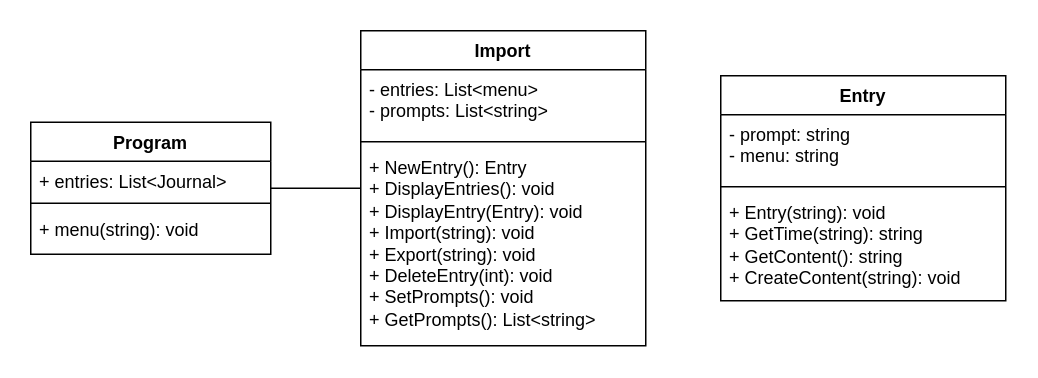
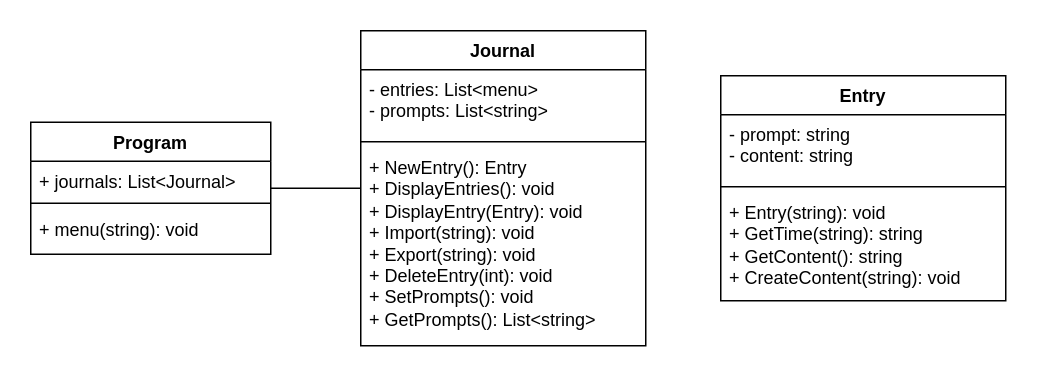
- <mxCell id="7" value="Import" style="swimlane;fontStyle=1;align=center;verticalAlign=top;childLayout=stackLayout;horizontal=1;startSize=26;horizontalStack=0;resizeParent=1;resizeParentMax=0;resizeLast=0;collapsible=1;marginBottom=0;whiteSpace=wrap;html=1;" vertex="1" parent="1"><mxGeometry x="240" y="20" width="190" height="210" as="geometry" /></mxCell>
+ <mxCell id="7" value="Journal" style="swimlane;fontStyle=1;align=center;verticalAlign=top;childLayout=stackLayout;horizontal=1;startSize=26;horizontalStack=0;resizeParent=1;resizeParentMax=0;resizeLast=0;collapsible=1;marginBottom=0;whiteSpace=wrap;html=1;" vertex="1" parent="1"><mxGeometry x="240" y="20" width="190" height="210" as="geometry" /></mxCell>
- <mxCell id="12" value="&lt;div&gt;- prompt: string&lt;/div&gt;&lt;div&gt;- menu: string&lt;/div&gt;" style="text;strokeColor=none;fillColor=none;align=left;verticalAlign=top;spacingLeft=4;spacingRight=4;overflow=hidden;rotatable=0;points=[[0,0.5],[1,0.5]];portConstraint=eastwest;whiteSpace=wrap;html=1;" vertex="1" parent="11"><mxGeometry y="26" width="190" height="44" as="geometry" /></mxCell>
+ <mxCell id="12" value="&lt;div&gt;- prompt: string&lt;/div&gt;&lt;div&gt;- content: string&lt;/div&gt;" style="text;strokeColor=none;fillColor=none;align=left;verticalAlign=top;spacingLeft=4;spacingRight=4;overflow=hidden;rotatable=0;points=[[0,0.5],[1,0.5]];portConstraint=eastwest;whiteSpace=wrap;html=1;" vertex="1" parent="11"><mxGeometry y="26" width="190" height="44" as="geometry" /></mxCell>
- <mxCell id="4" value="&lt;div&gt;+ entries: List&amp;lt;Journal&amp;gt;&lt;/div&gt;" style="text;strokeColor=none;fillColor=none;align=left;verticalAlign=top;spacingLeft=4;spacingRight=4;overflow=hidden;rotatable=0;points=[[0,0.5],[1,0.5]];portConstraint=eastwest;whiteSpace=wrap;html=1;" vertex="1" parent="3"><mxGeometry y="26" width="160" height="24" as="geometry" /></mxCell>
+ <mxCell id="4" value="&lt;div&gt;+ journals: List&amp;lt;Journal&amp;gt;&lt;/div&gt;" style="text;strokeColor=none;fillColor=none;align=left;verticalAlign=top;spacingLeft=4;spacingRight=4;overflow=hidden;rotatable=0;points=[[0,0.5],[1,0.5]];portConstraint=eastwest;whiteSpace=wrap;html=1;" vertex="1" parent="3"><mxGeometry y="26" width="160" height="24" as="geometry" /></mxCell>
